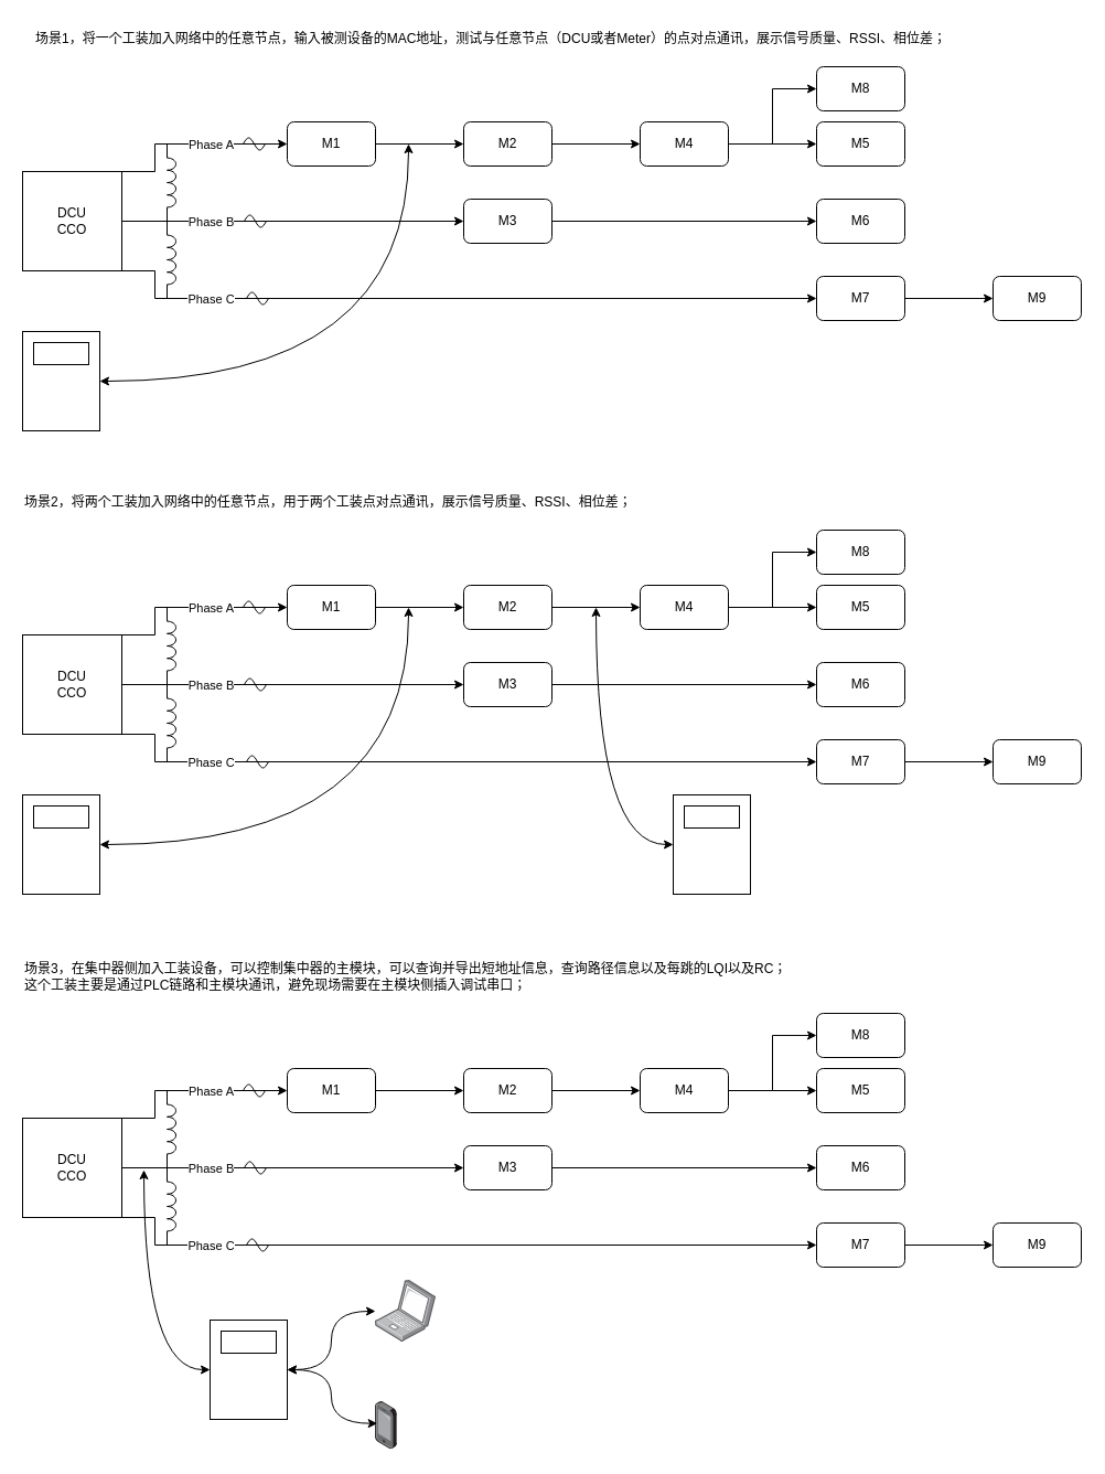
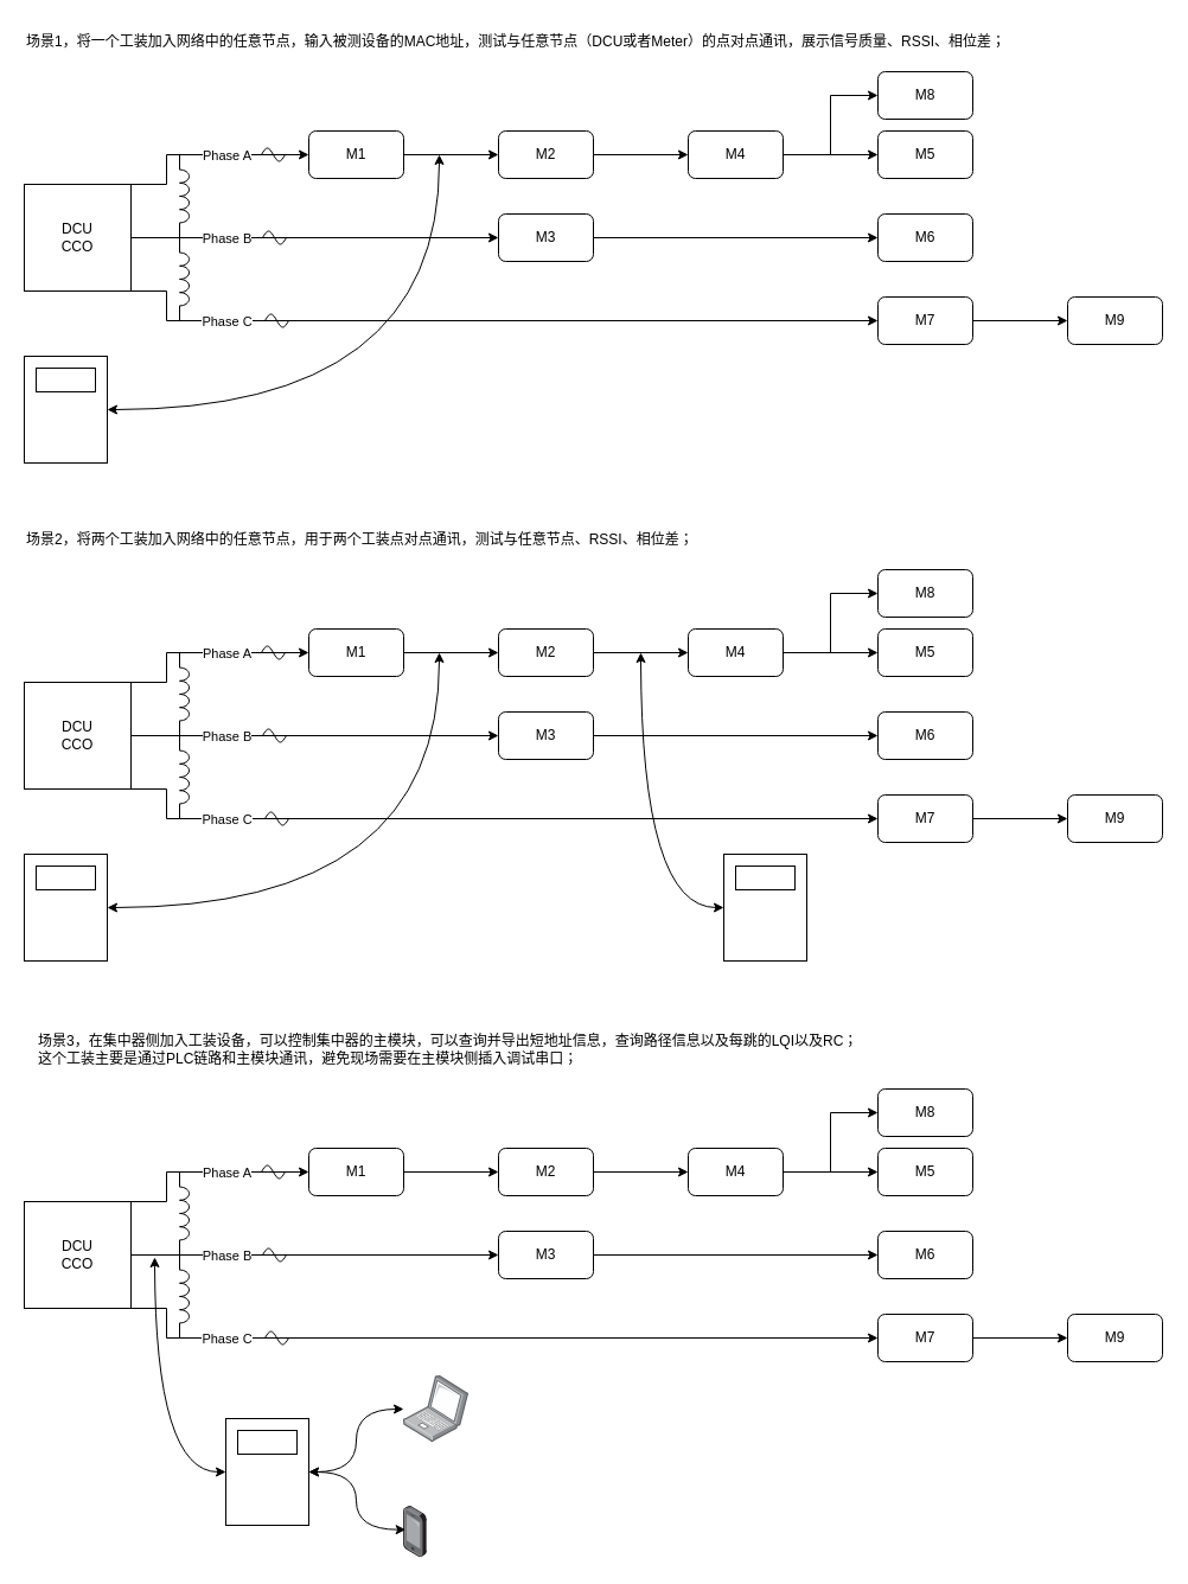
- <mxCell id="33" value="场景1，将一个工装加入网络中的任意节点，输入被测设备的MAC地址，测试与任意节点（DCU或者Meter）的点对点通讯，展示信号质量、RSSI、相位差；&lt;br&gt;" style="text;strokeColor=none;align=left;fillColor=none;html=1;verticalAlign=middle;whiteSpace=wrap;rounded=0;" vertex="1" parent="1"><mxGeometry x="30" y="20" width="960" height="30" as="geometry" /></mxCell>
+ <mxCell id="33" value="场景1，将一个工装加入网络中的任意节点，输入被测设备的MAC地址，测试与任意节点（DCU或者Meter）的点对点通讯，展示信号质量、RSSI、相位差；&lt;br&gt;" style="text;strokeColor=none;align=left;fillColor=none;html=1;verticalAlign=middle;whiteSpace=wrap;rounded=0;" vertex="1" parent="1"><mxGeometry x="20" y="20" width="960" height="30" as="geometry" /></mxCell>
- <mxCell id="65" value="场景2，将两个工装加入网络中的任意节点，用于两个工装点对点通讯，展示信号质量、RSSI、相位差；" style="text;strokeColor=none;align=left;fillColor=none;html=1;verticalAlign=middle;whiteSpace=wrap;rounded=0;" vertex="1" parent="1"><mxGeometry x="20" y="440" width="800" height="30" as="geometry" /></mxCell>
+ <mxCell id="65" value="场景2，将两个工装加入网络中的任意节点，用于两个工装点对点通讯，测试与任意节点、RSSI、相位差；" style="text;strokeColor=none;align=left;fillColor=none;html=1;verticalAlign=middle;whiteSpace=wrap;rounded=0;" vertex="1" parent="1"><mxGeometry x="20" y="440" width="800" height="30" as="geometry" /></mxCell>
- <mxCell id="101" value="场景3，在集中器侧加入工装设备，可以控制集中器的主模块，可以查询并导出短地址信息，查询路径信息以及每跳的LQI以及RC；&lt;br&gt;这个工装主要是通过PLC链路和主模块通讯，避免现场需要在主模块侧插入调试串口；" style="text;strokeColor=none;align=left;fillColor=none;html=1;verticalAlign=middle;whiteSpace=wrap;rounded=0;" vertex="1" parent="1"><mxGeometry x="20" y="870" width="800" height="30" as="geometry" /></mxCell>
+ <mxCell id="101" value="场景3，在集中器侧加入工装设备，可以控制集中器的主模块，可以查询并导出短地址信息，查询路径信息以及每跳的LQI以及RC；&lt;br&gt;这个工装主要是通过PLC链路和主模块通讯，避免现场需要在主模块侧插入调试串口；" style="text;strokeColor=none;align=left;fillColor=none;html=1;verticalAlign=middle;whiteSpace=wrap;rounded=0;" vertex="1" parent="1"><mxGeometry x="30" y="870" width="800" height="30" as="geometry" /></mxCell>
